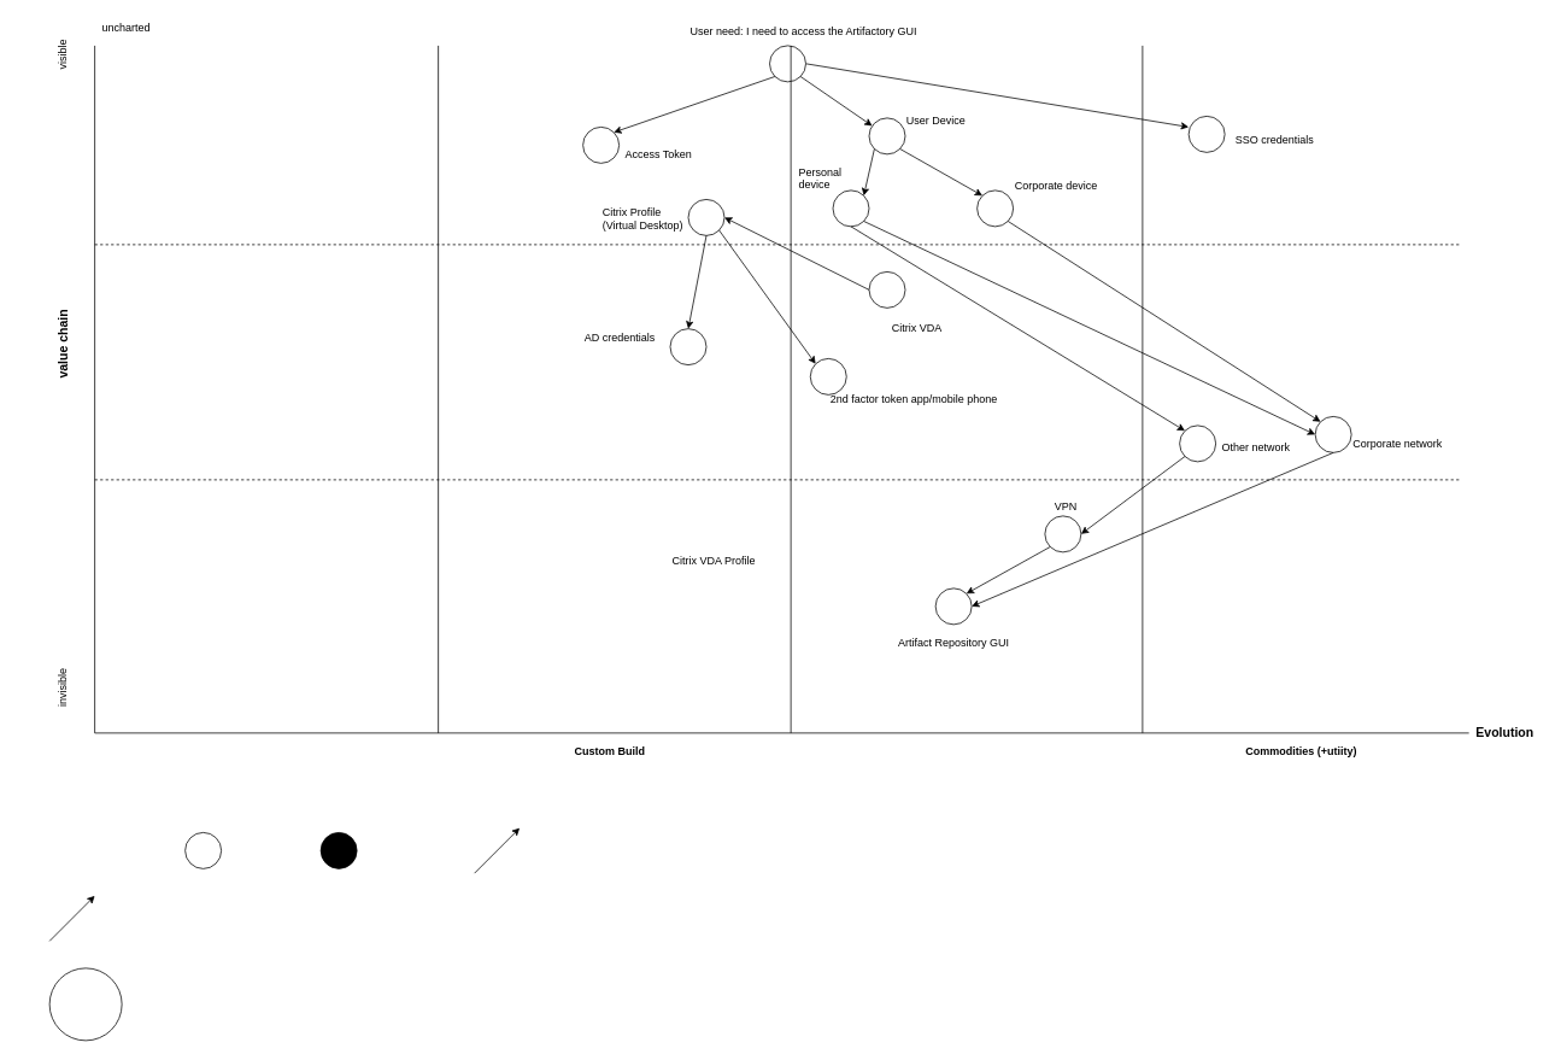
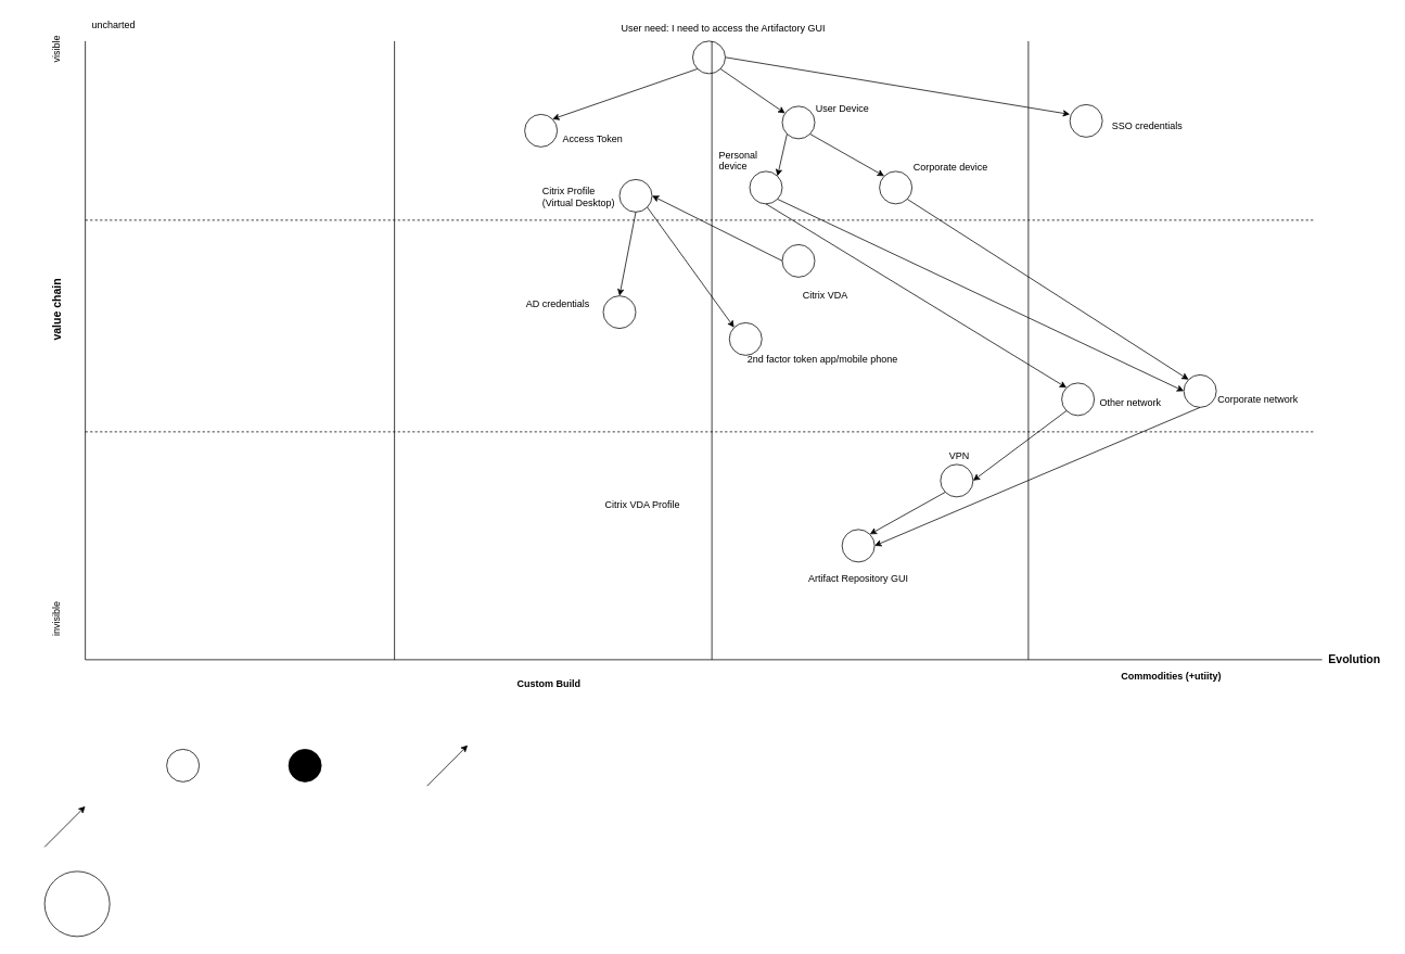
- <mxCell id="6" value="&lt;b&gt;Custom Build&lt;/b&gt;" style="text;html=1;strokeColor=none;fillColor=none;align=center;verticalAlign=middle;whiteSpace=wrap;rounded=0;" parent="1" vertex="1"><mxGeometry x="614" y="820" width="120" height="20" as="geometry" /></mxCell>
+ <mxCell id="6" value="&lt;b&gt;Custom Build&lt;/b&gt;" style="text;html=1;strokeColor=none;fillColor=none;align=center;verticalAlign=middle;whiteSpace=wrap;rounded=0;" parent="1" vertex="1"><mxGeometry x="614" y="830" width="120" height="20" as="geometry" /></mxCell>
